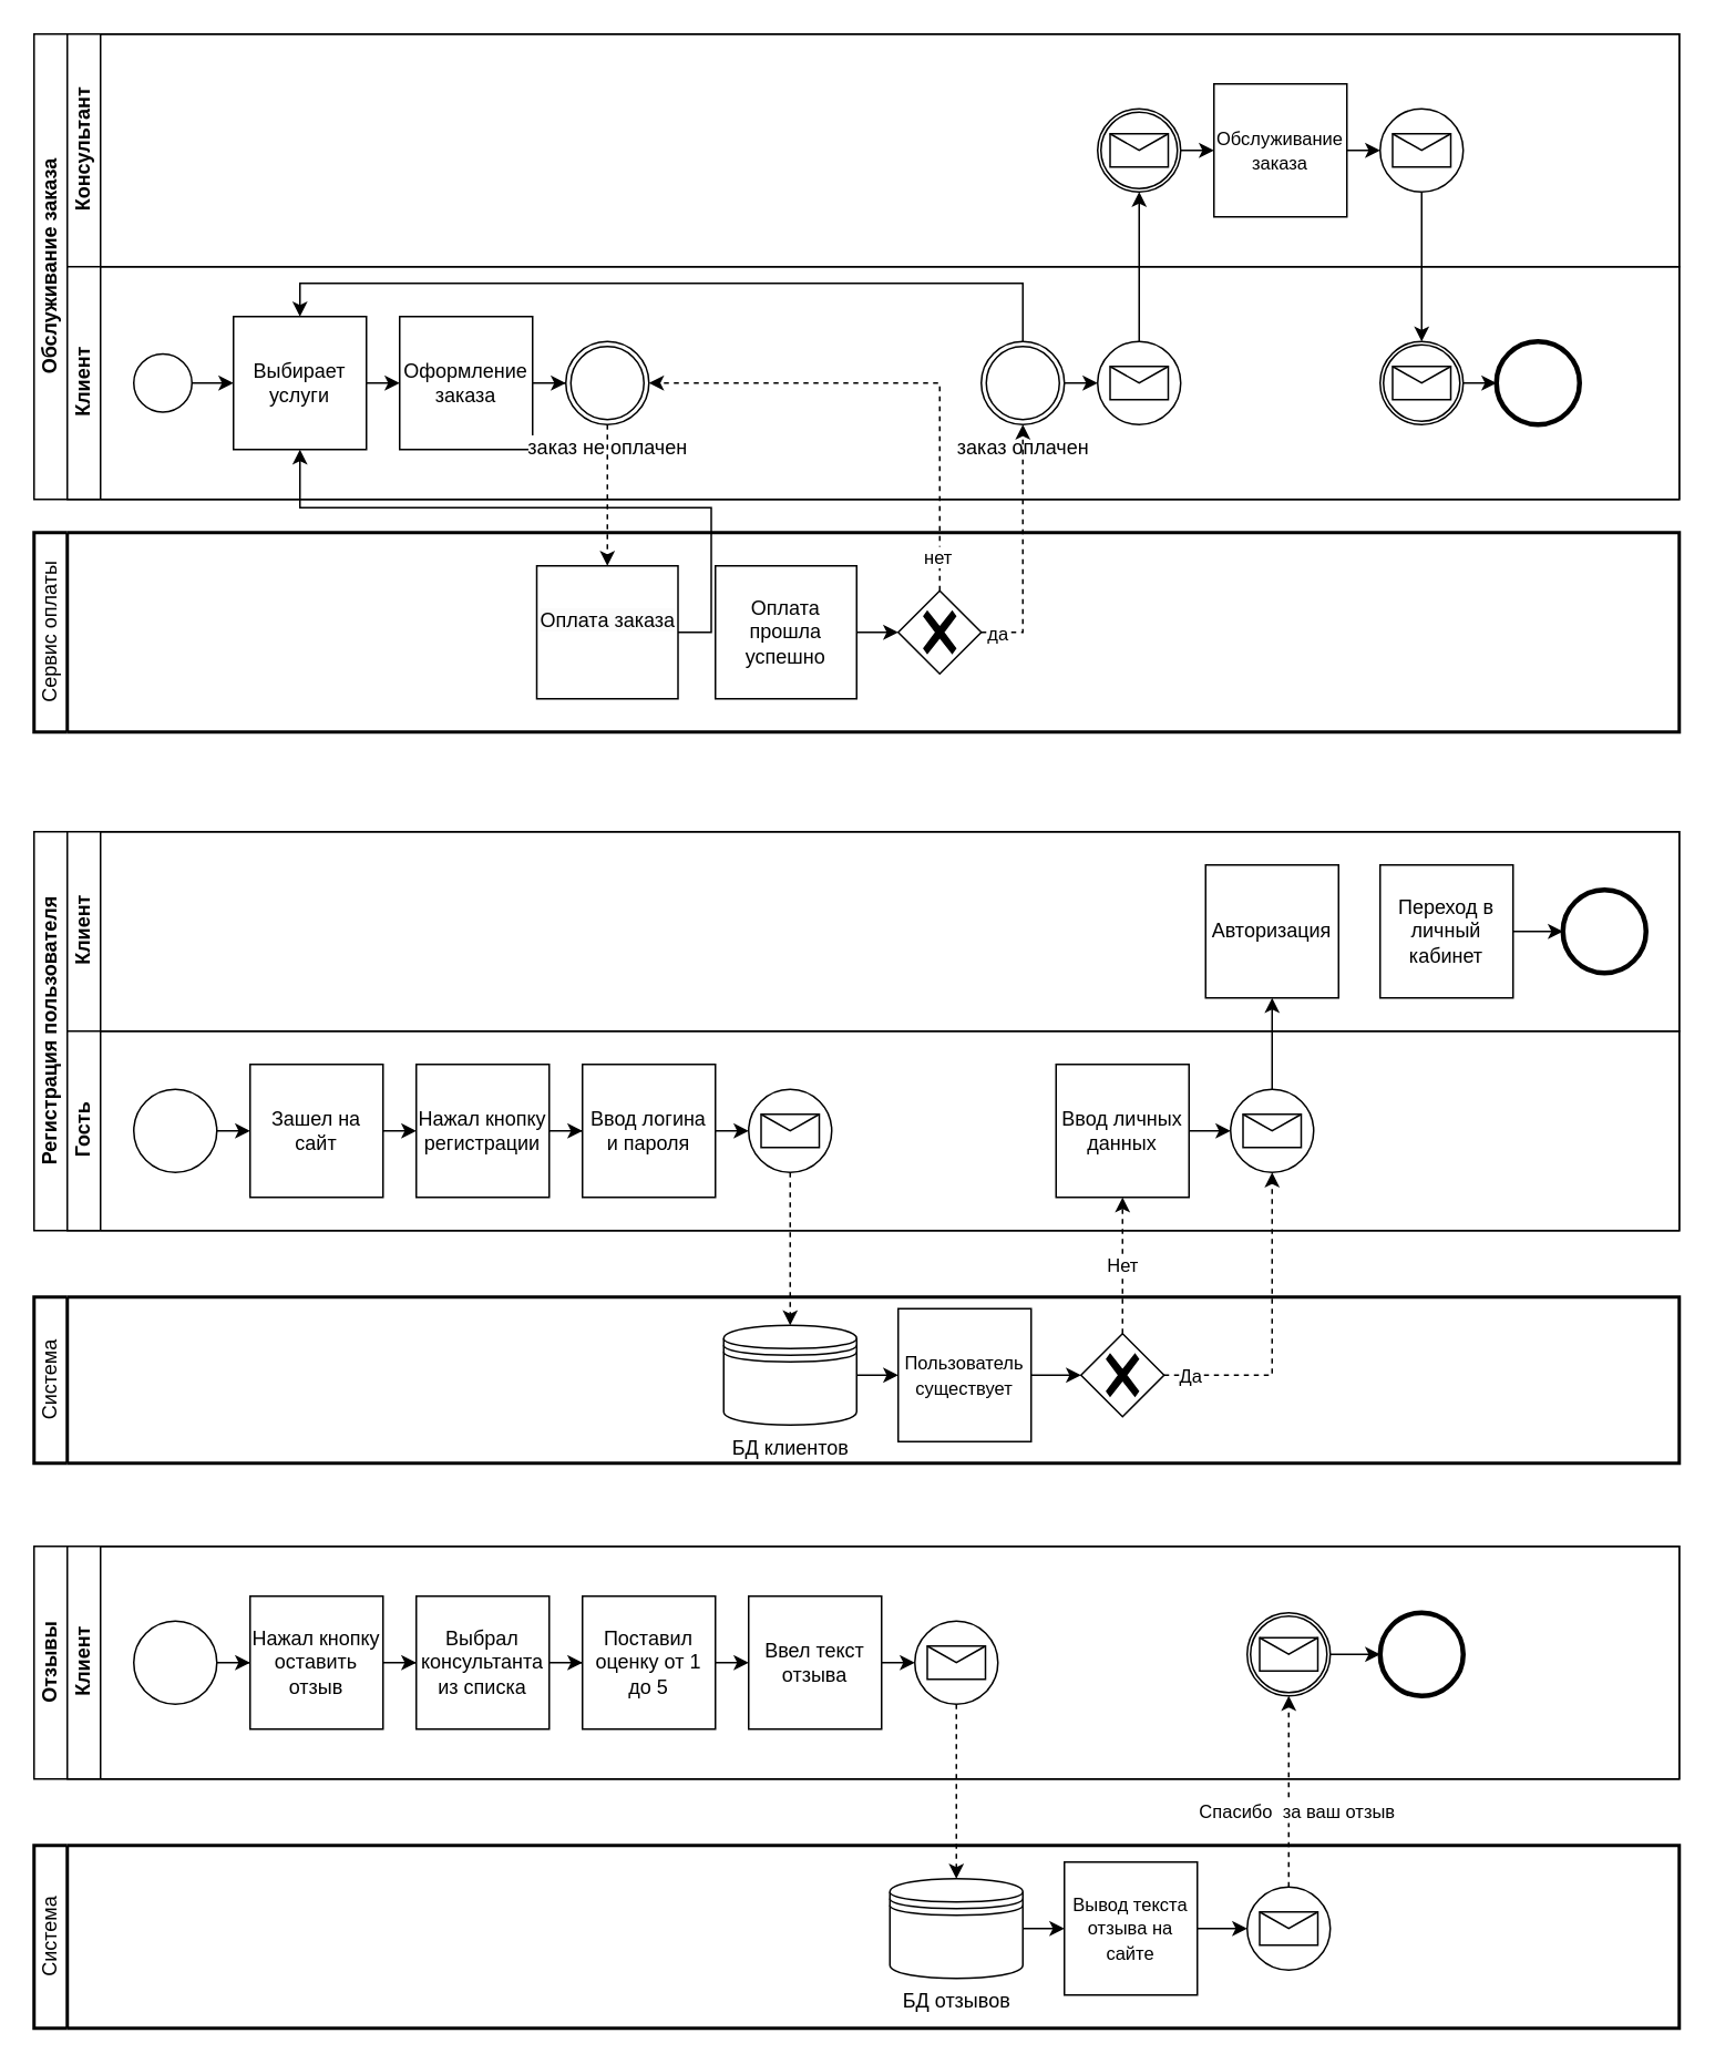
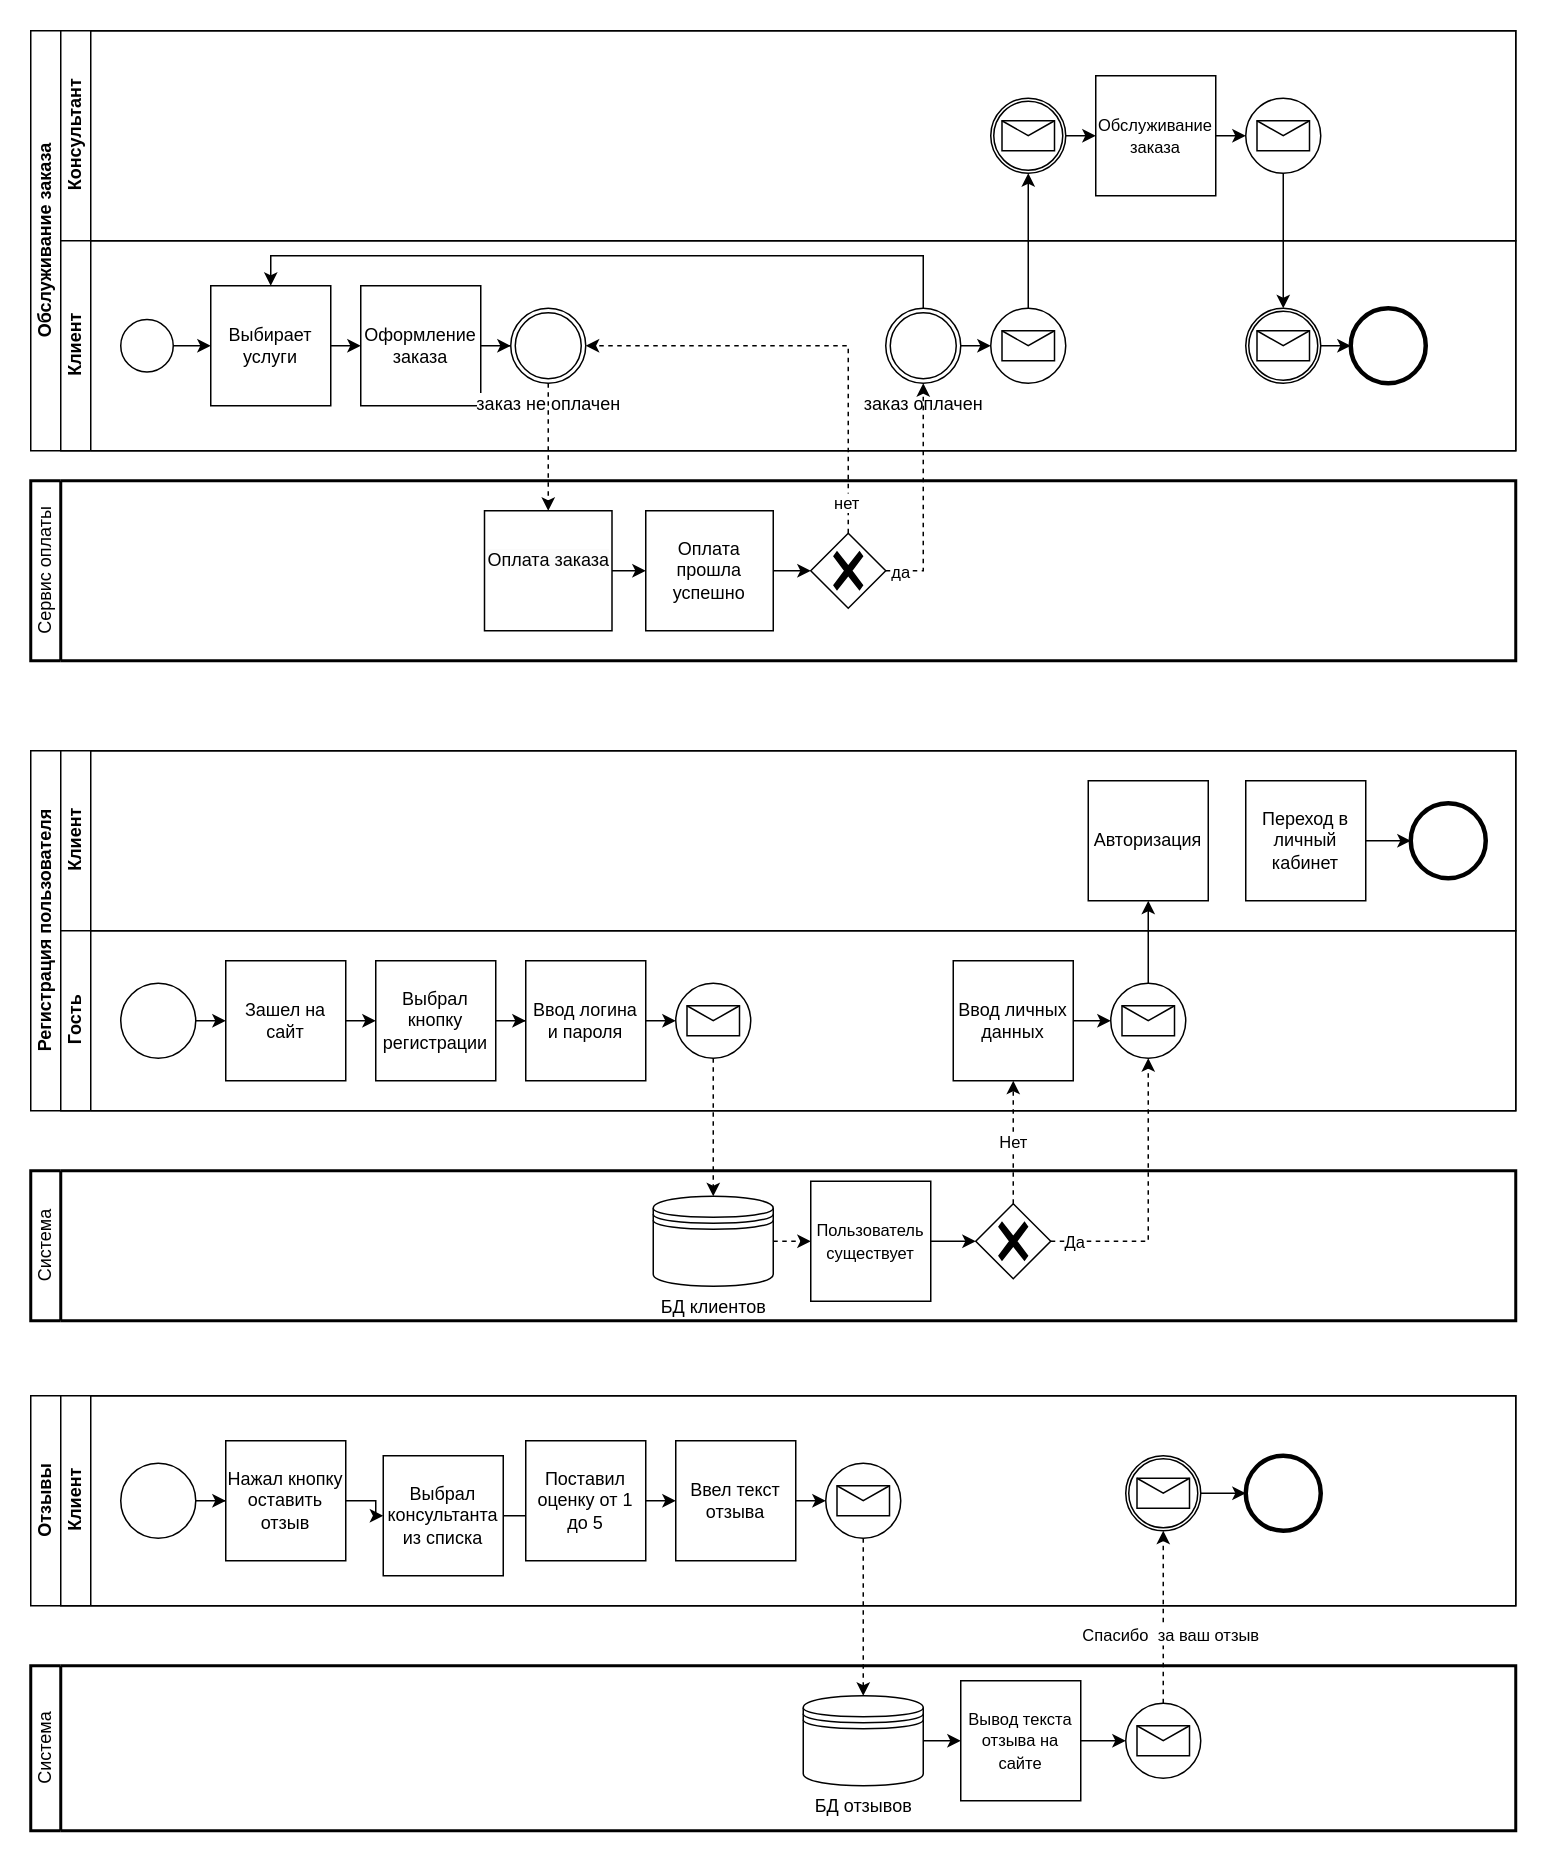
- <mxCell id="31" style="edgeStyle=orthogonalEdgeStyle;rounded=0;orthogonalLoop=1;jettySize=auto;html=1;exitX=1;exitY=0.5;exitDx=0;exitDy=0;exitPerimeter=0;" edge="1" parent="26" source="28" target="11"><mxGeometry relative="1" as="geometry" /></mxCell>
+ <mxCell id="31" style="edgeStyle=orthogonalEdgeStyle;rounded=0;orthogonalLoop=1;jettySize=auto;html=1;exitX=1;exitY=0.5;exitDx=0;exitDy=0;exitPerimeter=0;entryX=0;entryY=0.5;entryDx=0;entryDy=0;entryPerimeter=0;" edge="1" parent="26" source="28" target="30"><mxGeometry relative="1" as="geometry" /></mxCell>
- <mxCell id="48" value="Нажал кнопку регистрации" style="points=[[0.25,0,0],[0.5,0,0],[0.75,0,0],[1,0.25,0],[1,0.5,0],[1,0.75,0],[0.75,1,0],[0.5,1,0],[0.25,1,0],[0,0.75,0],[0,0.5,0],[0,0.25,0]];shape=mxgraph.bpmn.task2;whiteSpace=wrap;rectStyle=rounded;size=10;html=1;container=1;expand=0;collapsible=0;taskMarker=user;" vertex="1" parent="43"><mxGeometry x="210" y="20" width="80" height="80" as="geometry" /></mxCell>
+ <mxCell id="48" value="Выбрал кнопку регистрации" style="points=[[0.25,0,0],[0.5,0,0],[0.75,0,0],[1,0.25,0],[1,0.5,0],[1,0.75,0],[0.75,1,0],[0.5,1,0],[0.25,1,0],[0,0.75,0],[0,0.5,0],[0,0.25,0]];shape=mxgraph.bpmn.task2;whiteSpace=wrap;rectStyle=rounded;size=10;html=1;container=1;expand=0;collapsible=0;taskMarker=user;" vertex="1" parent="43"><mxGeometry x="210" y="20" width="80" height="80" as="geometry" /></mxCell>
- <mxCell id="60" style="edgeStyle=orthogonalEdgeStyle;rounded=0;orthogonalLoop=1;jettySize=auto;html=1;exitX=1;exitY=0.5;exitDx=0;exitDy=0;entryX=0;entryY=0.5;entryDx=0;entryDy=0;entryPerimeter=0;" edge="1" parent="57" source="58" target="59"><mxGeometry relative="1" as="geometry" /></mxCell>
+ <mxCell id="60" style="edgeStyle=orthogonalEdgeStyle;rounded=0;orthogonalLoop=1;jettySize=auto;html=1;exitX=1;exitY=0.5;exitDx=0;exitDy=0;entryX=0;entryY=0.5;entryDx=0;entryDy=0;entryPerimeter=0;dashed=1;" edge="1" parent="57" source="58" target="59"><mxGeometry relative="1" as="geometry" /></mxCell>
- <mxCell id="74" value="Выбрал консультанта из списка" style="points=[[0.25,0,0],[0.5,0,0],[0.75,0,0],[1,0.25,0],[1,0.5,0],[1,0.75,0],[0.75,1,0],[0.5,1,0],[0.25,1,0],[0,0.75,0],[0,0.5,0],[0,0.25,0]];shape=mxgraph.bpmn.task2;whiteSpace=wrap;rectStyle=rounded;size=10;html=1;container=1;expand=0;collapsible=0;taskMarker=user;" vertex="1" parent="68"><mxGeometry x="210" y="30" width="80" height="80" as="geometry" /></mxCell>
+ <mxCell id="74" value="Выбрал консультанта из списка" style="points=[[0.25,0,0],[0.5,0,0],[0.75,0,0],[1,0.25,0],[1,0.5,0],[1,0.75,0],[0.75,1,0],[0.5,1,0],[0.25,1,0],[0,0.75,0],[0,0.5,0],[0,0.25,0]];shape=mxgraph.bpmn.task2;whiteSpace=wrap;rectStyle=rounded;size=10;html=1;container=1;expand=0;collapsible=0;taskMarker=user;" vertex="1" parent="68"><mxGeometry x="215" y="40" width="80" height="80" as="geometry" /></mxCell>
